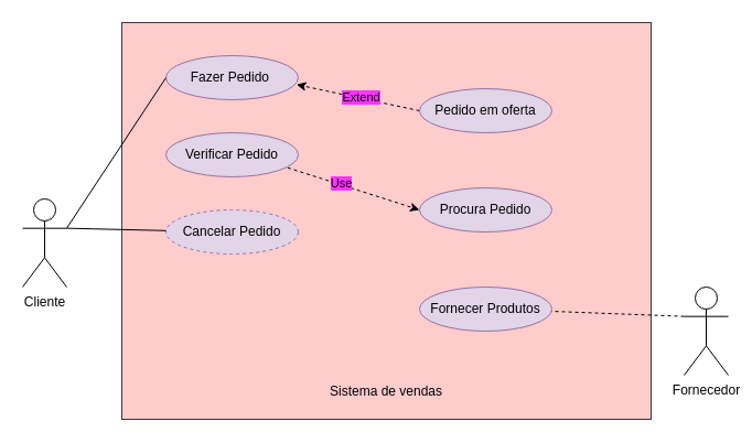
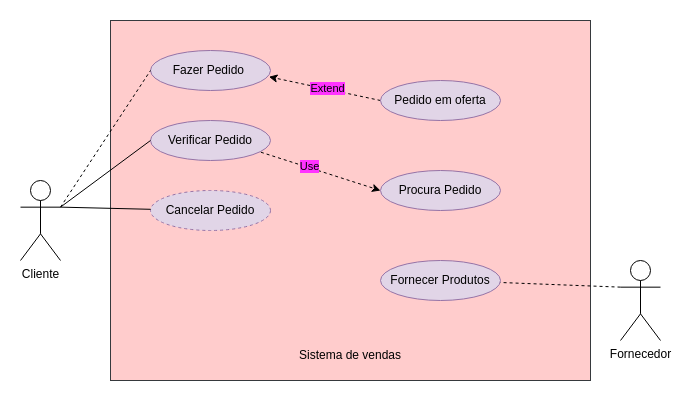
- <mxCell id="11" style="rounded=0;orthogonalLoop=1;jettySize=auto;html=1;exitX=1;exitY=0.333;exitDx=0;exitDy=0;exitPerimeter=0;entryX=0;entryY=0.5;entryDx=0;entryDy=0;endArrow=none;endFill=0;" edge="1" parent="1" source="2" target="4"><mxGeometry relative="1" as="geometry" /></mxCell>
+ <mxCell id="11" style="rounded=0;orthogonalLoop=1;jettySize=auto;html=1;exitX=1;exitY=0.333;exitDx=0;exitDy=0;exitPerimeter=0;entryX=0;entryY=0.5;entryDx=0;entryDy=0;endArrow=none;endFill=0;dashed=1;" edge="1" parent="1" source="2" target="4"><mxGeometry relative="1" as="geometry" /></mxCell>
+ <mxCell id="10" style="rounded=0;orthogonalLoop=1;jettySize=auto;html=1;exitX=1;exitY=0.333;exitDx=0;exitDy=0;exitPerimeter=0;entryX=0;entryY=0.5;entryDx=0;entryDy=0;endArrow=none;endFill=0;shadow=0;fixDash=0;backgroundOutline=0;strokeOpacity=100;fillOpacity=100;" edge="1" parent="1" source="2" target="5"><mxGeometry relative="1" as="geometry" /></mxCell>
